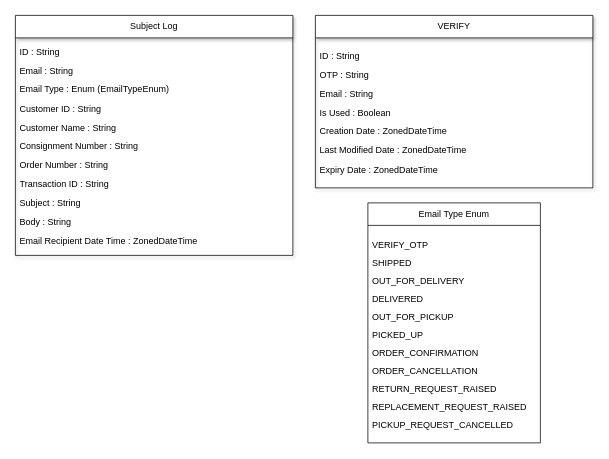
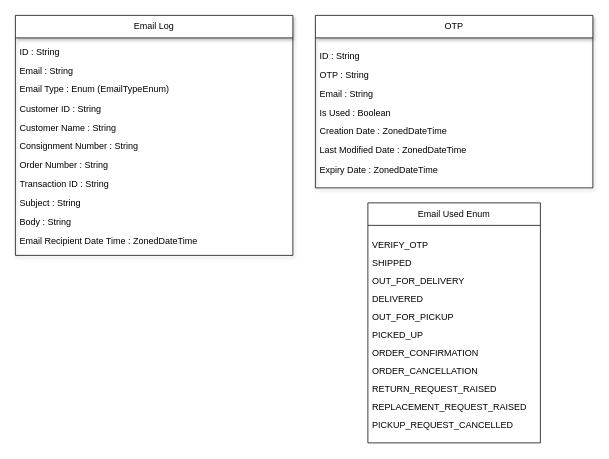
- <mxCell id="2" value="Subject Log" style="swimlane;fontStyle=0;childLayout=stackLayout;horizontal=1;startSize=30;horizontalStack=0;resizeParent=1;resizeParentMax=0;resizeLast=0;collapsible=1;marginBottom=0;whiteSpace=wrap;html=1;shadow=1;" vertex="1" parent="1"><mxGeometry x="20" y="20" width="370" height="320" as="geometry" /></mxCell>
+ <mxCell id="2" value="Email Log" style="swimlane;fontStyle=0;childLayout=stackLayout;horizontal=1;startSize=30;horizontalStack=0;resizeParent=1;resizeParentMax=0;resizeLast=0;collapsible=1;marginBottom=0;whiteSpace=wrap;html=1;shadow=1;" vertex="1" parent="1"><mxGeometry x="20" y="20" width="370" height="320" as="geometry" /></mxCell>
- <mxCell id="4" value="VERIFY" style="swimlane;fontStyle=0;childLayout=stackLayout;horizontal=1;startSize=30;horizontalStack=0;resizeParent=1;resizeParentMax=0;resizeLast=0;collapsible=1;marginBottom=0;whiteSpace=wrap;html=1;shadow=1;" vertex="1" parent="1"><mxGeometry x="420" y="20" width="370" height="230" as="geometry" /></mxCell>
+ <mxCell id="4" value="OTP" style="swimlane;fontStyle=0;childLayout=stackLayout;horizontal=1;startSize=30;horizontalStack=0;resizeParent=1;resizeParentMax=0;resizeLast=0;collapsible=1;marginBottom=0;whiteSpace=wrap;html=1;shadow=1;" vertex="1" parent="1"><mxGeometry x="420" y="20" width="370" height="230" as="geometry" /></mxCell>
- <mxCell id="6" value="Email Type Enum" style="swimlane;fontStyle=0;childLayout=stackLayout;horizontal=1;startSize=30;horizontalStack=0;resizeParent=1;resizeParentMax=0;resizeLast=0;collapsible=1;marginBottom=0;whiteSpace=wrap;html=1;" vertex="1" parent="1"><mxGeometry x="490" y="270" width="230" height="320" as="geometry" /></mxCell>
+ <mxCell id="6" value="Email Used Enum" style="swimlane;fontStyle=0;childLayout=stackLayout;horizontal=1;startSize=30;horizontalStack=0;resizeParent=1;resizeParentMax=0;resizeLast=0;collapsible=1;marginBottom=0;whiteSpace=wrap;html=1;" vertex="1" parent="1"><mxGeometry x="490" y="270" width="230" height="320" as="geometry" /></mxCell>
